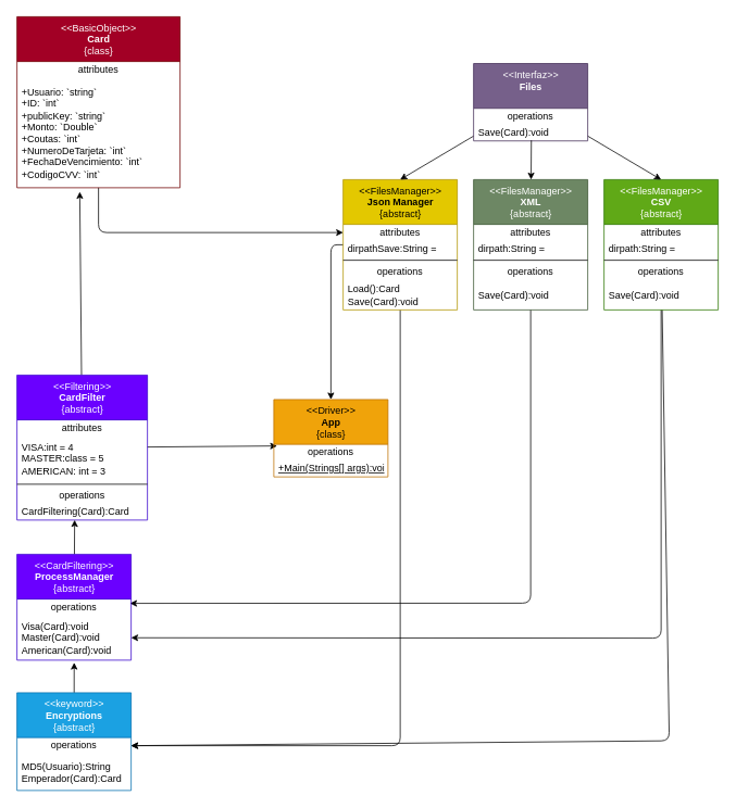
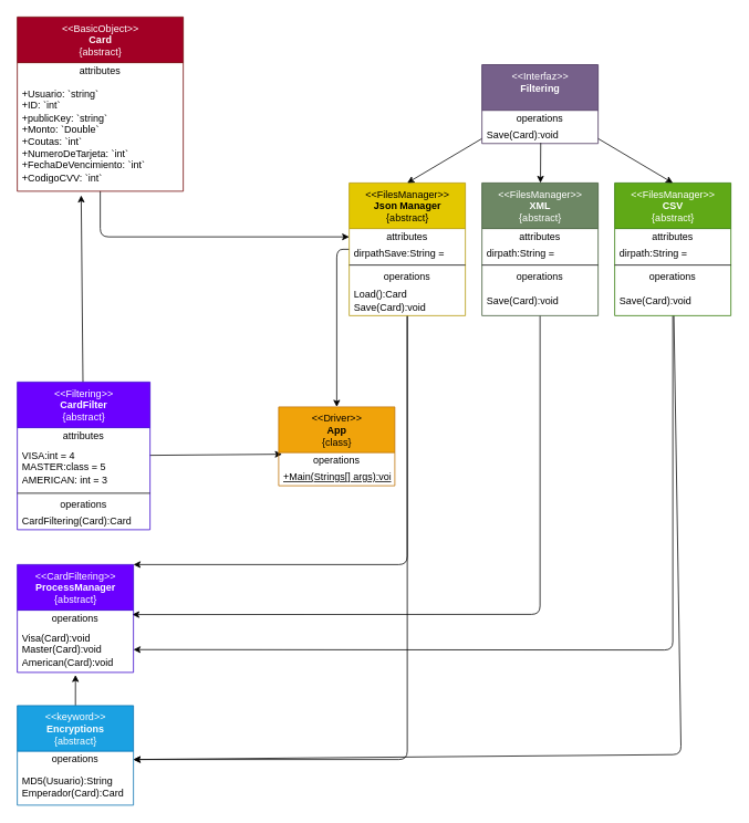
- <mxCell id="3" value="&amp;lt;&amp;lt;BasicObject&amp;gt;&amp;gt;&lt;br&gt;&lt;b&gt;Card&lt;/b&gt;&lt;br&gt;{class}" style="swimlane;fontStyle=0;align=center;verticalAlign=top;childLayout=stackLayout;horizontal=1;startSize=55;horizontalStack=0;resizeParent=1;resizeParentMax=0;resizeLast=0;collapsible=0;marginBottom=0;html=1;fillColor=#a20025;fontColor=#ffffff;strokeColor=#6F0000;" vertex="1" parent="1"><mxGeometry x="20" y="20" width="200" height="210" as="geometry" /></mxCell>
+ <mxCell id="3" value="&amp;lt;&amp;lt;BasicObject&amp;gt;&amp;gt;&lt;br&gt;&lt;b&gt;Card&lt;/b&gt;&lt;br&gt;{abstract}" style="swimlane;fontStyle=0;align=center;verticalAlign=top;childLayout=stackLayout;horizontal=1;startSize=55;horizontalStack=0;resizeParent=1;resizeParentMax=0;resizeLast=0;collapsible=0;marginBottom=0;html=1;fillColor=#a20025;fontColor=#ffffff;strokeColor=#6F0000;" vertex="1" parent="1"><mxGeometry x="20" y="20" width="200" height="210" as="geometry" /></mxCell>
- <mxCell id="40" value="&amp;lt;&amp;lt;Interfaz&amp;gt;&amp;gt;&lt;br&gt;&lt;b&gt;Files&lt;/b&gt;" style="swimlane;fontStyle=0;align=center;verticalAlign=top;childLayout=stackLayout;horizontal=1;startSize=55;horizontalStack=0;resizeParent=1;resizeParentMax=0;resizeLast=0;collapsible=0;marginBottom=0;html=1;fillColor=#76608a;fontColor=#ffffff;strokeColor=#432D57;" vertex="1" parent="1"><mxGeometry x="580" y="77.5" width="140" height="95" as="geometry" /></mxCell>
+ <mxCell id="40" value="&amp;lt;&amp;lt;Interfaz&amp;gt;&amp;gt;&lt;br&gt;&lt;b&gt;Filtering&lt;/b&gt;" style="swimlane;fontStyle=0;align=center;verticalAlign=top;childLayout=stackLayout;horizontal=1;startSize=55;horizontalStack=0;resizeParent=1;resizeParentMax=0;resizeLast=0;collapsible=0;marginBottom=0;html=1;fillColor=#76608a;fontColor=#ffffff;strokeColor=#432D57;" vertex="1" parent="1"><mxGeometry x="580" y="77.5" width="140" height="95" as="geometry" /></mxCell>
- <mxCell id="44" style="edgeStyle=none;html=1;entryX=0.442;entryY=0.994;entryDx=0;entryDy=0;entryPerimeter=0;" edge="1" parent="1" source="45" target="37"><mxGeometry relative="1" as="geometry" /></mxCell>
+ <mxCell id="7" style="edgeStyle=none;html=1;entryX=1;entryY=0;entryDx=0;entryDy=0;" edge="1" parent="1" source="9" target="45"><mxGeometry relative="1" as="geometry"><Array as="points"><mxPoint x="490" y="680" /></Array></mxGeometry></mxCell>
